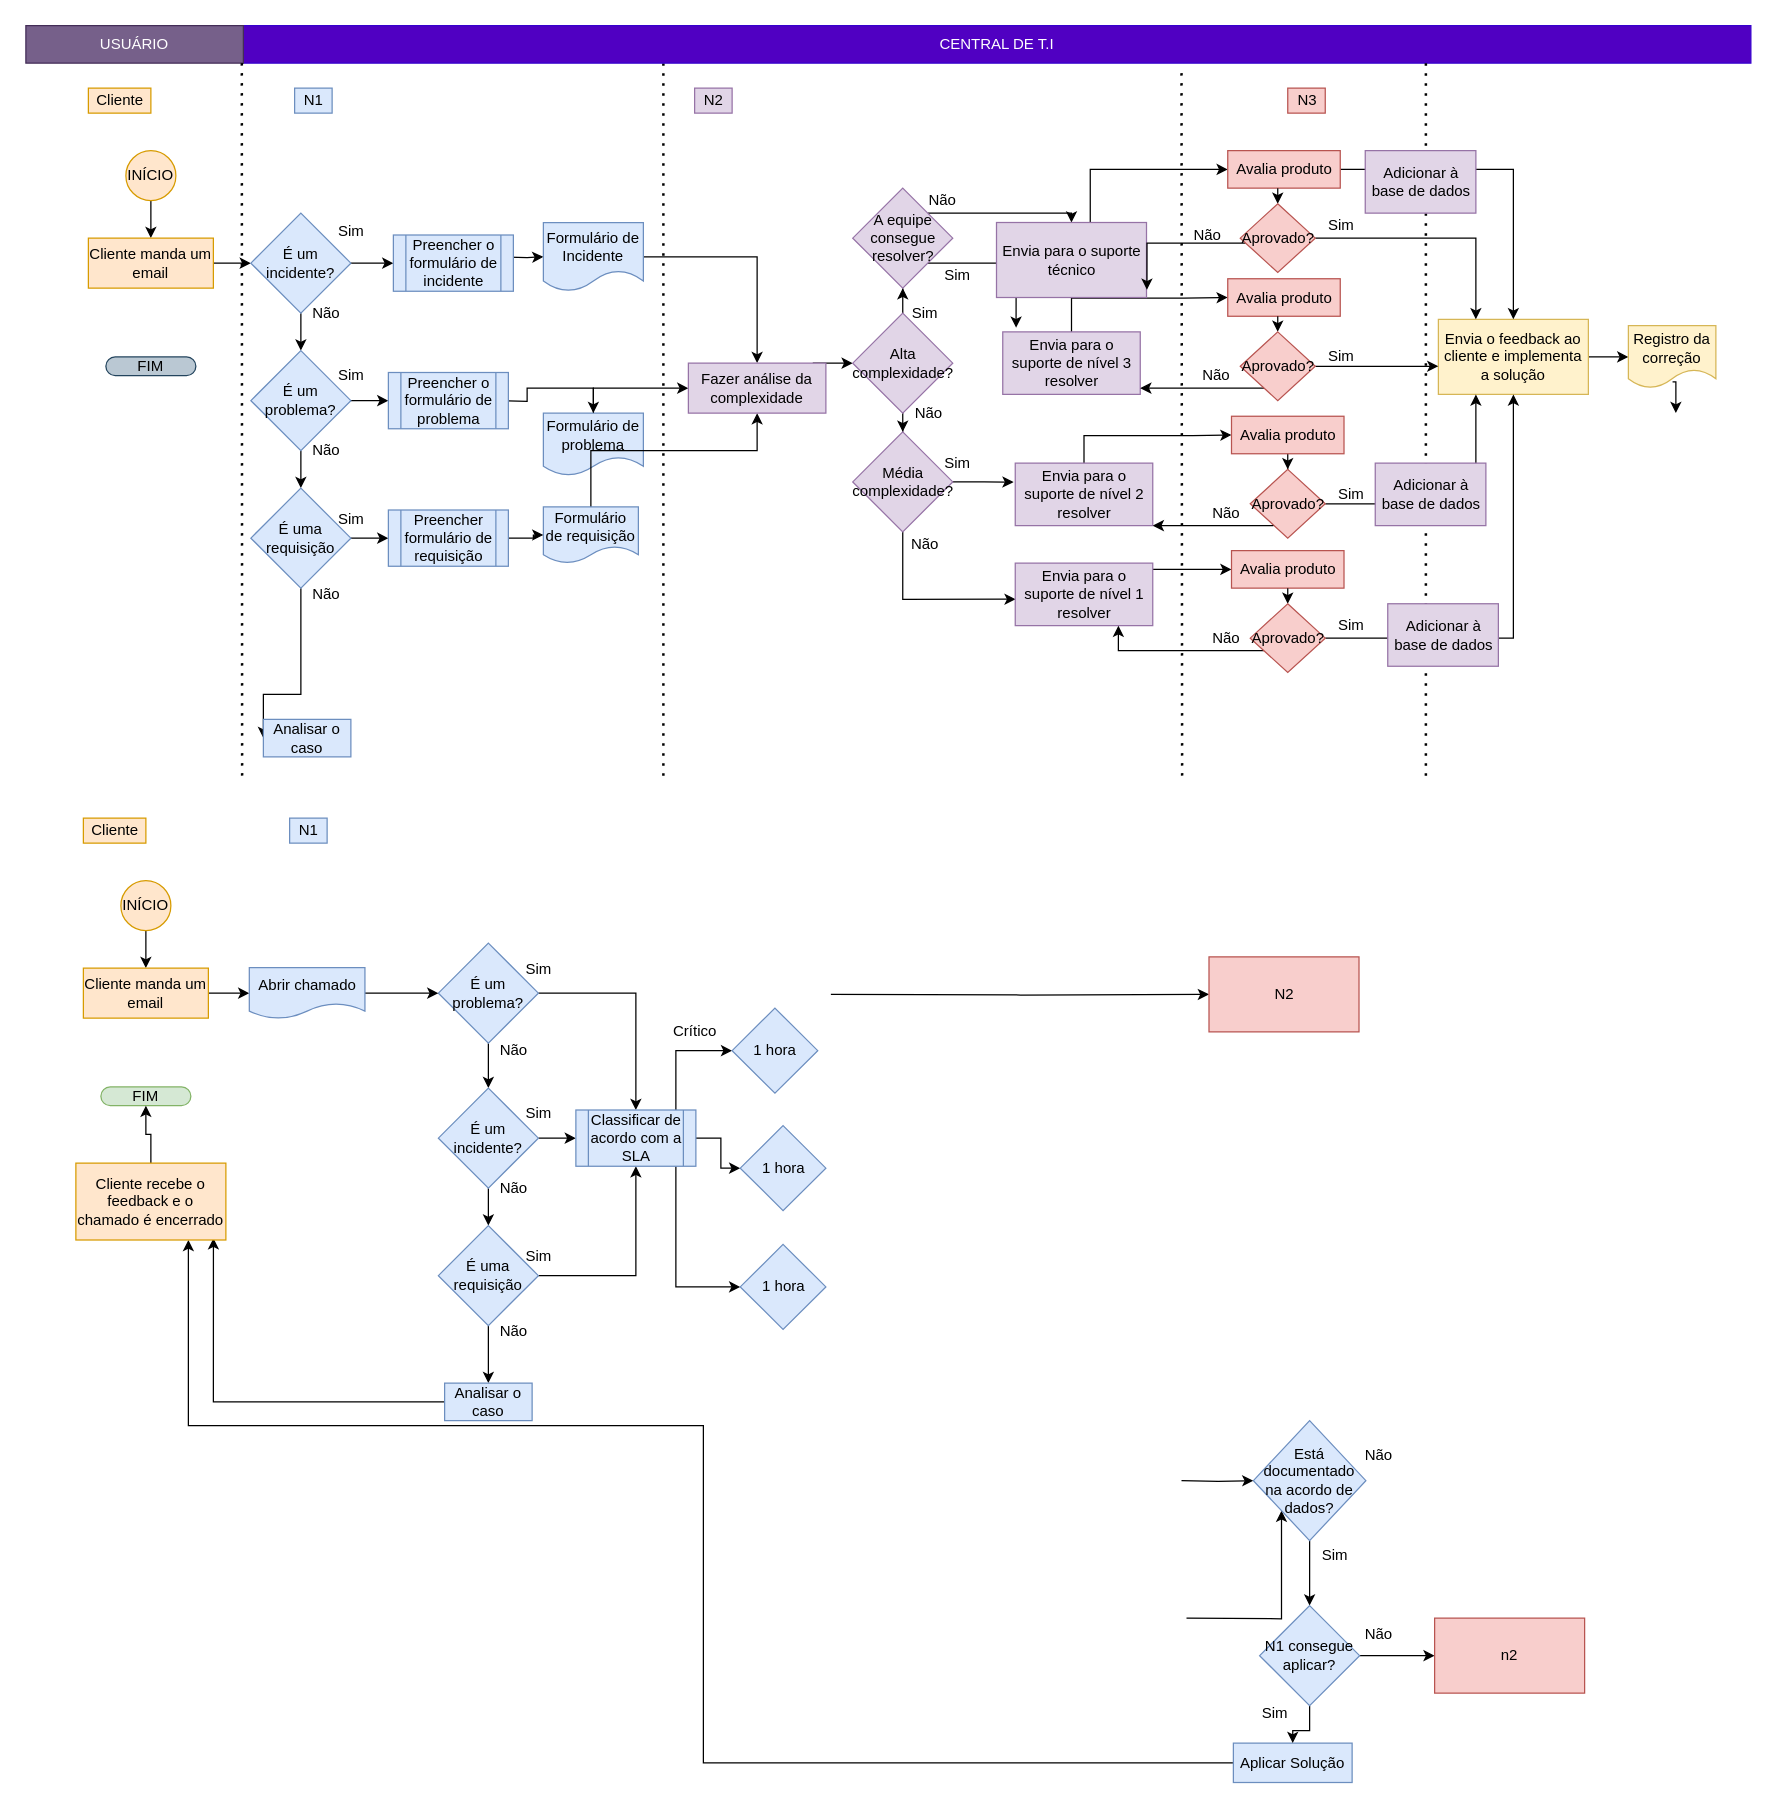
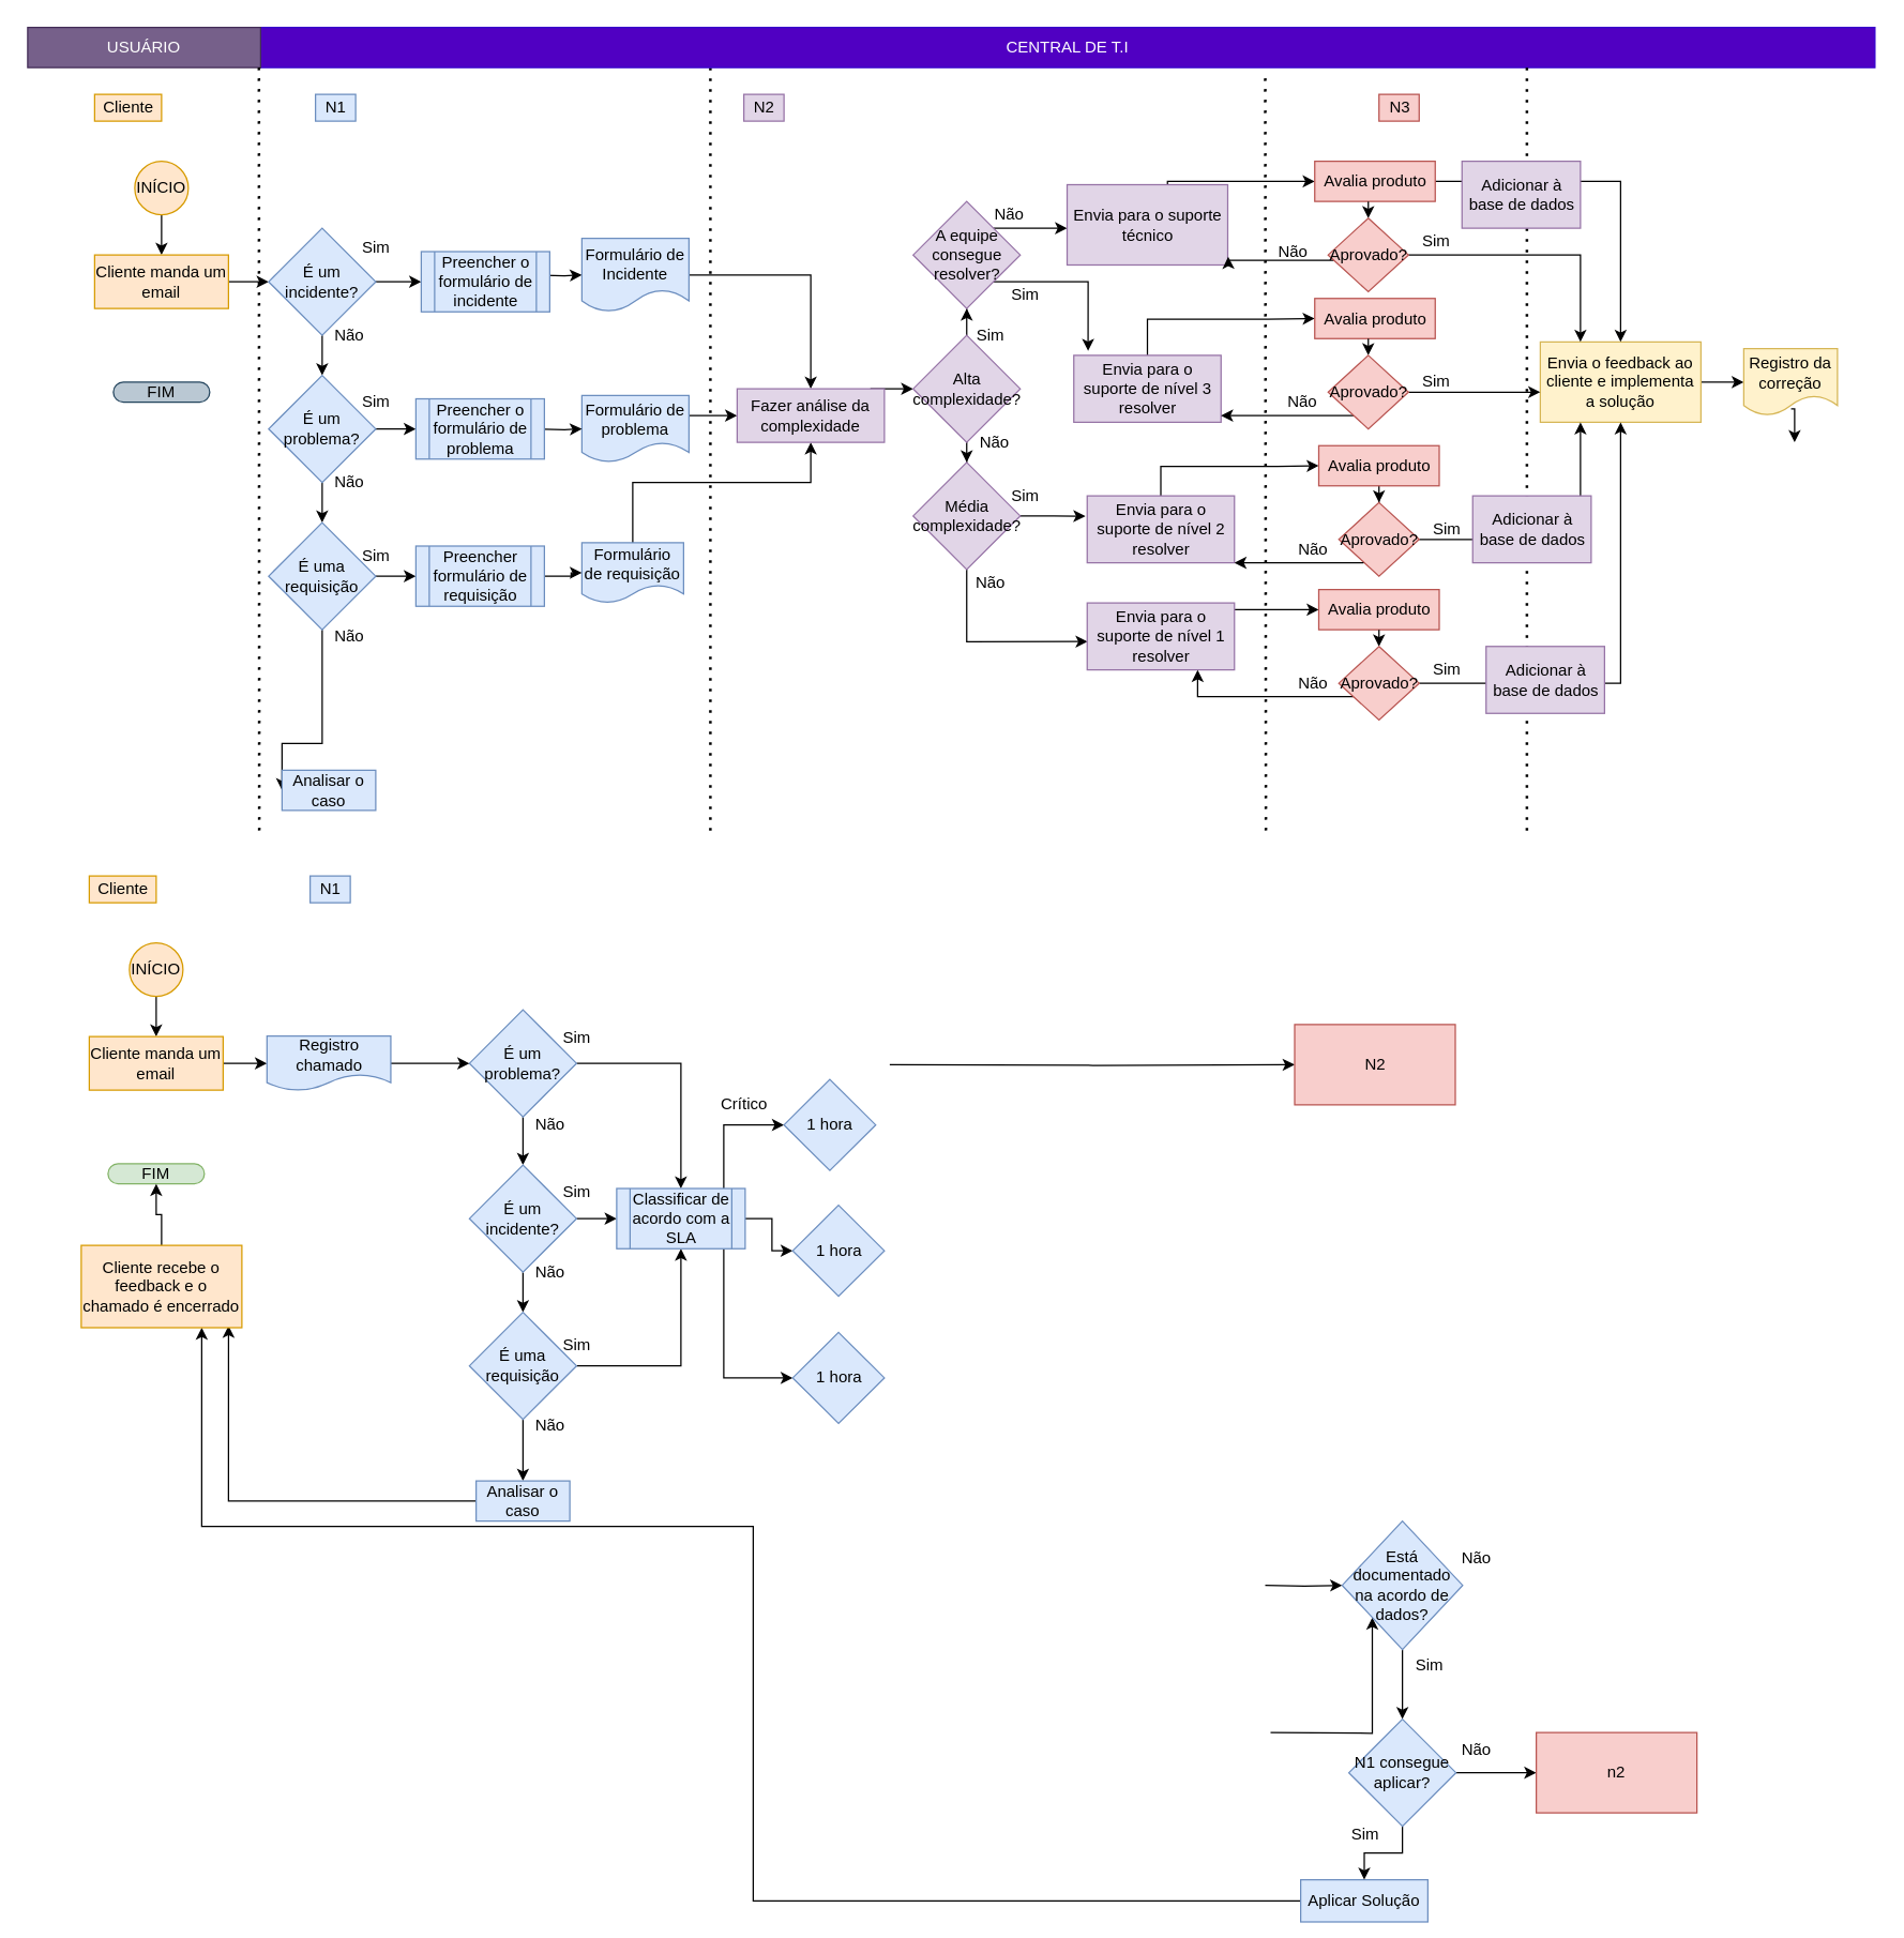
- <mxCell id="47" value="Envia para o suporte técnico" style="whiteSpace=wrap;html=1;fillColor=#e1d5e7;strokeColor=#9673a6;" parent="1" vertex="1"><mxGeometry x="796.5" y="177.5" width="120" height="60" as="geometry" /></mxCell>
+ <mxCell id="47" value="Envia para o suporte técnico" style="whiteSpace=wrap;html=1;fillColor=#e1d5e7;strokeColor=#9673a6;" parent="1" vertex="1"><mxGeometry x="796.5" y="137.5" width="120" height="60" as="geometry" /></mxCell>
- <mxCell id="26" value="Formulário de problema" style="shape=document;whiteSpace=wrap;html=1;boundedLbl=1;fillColor=#dae8fc;strokeColor=#6c8ebf;" parent="1" vertex="1"><mxGeometry x="434" y="330" width="80" height="50" as="geometry" /></mxCell>
+ <mxCell id="26" value="Formulário de problema" style="shape=document;whiteSpace=wrap;html=1;boundedLbl=1;fillColor=#dae8fc;strokeColor=#6c8ebf;" parent="1" vertex="1"><mxGeometry x="434" y="295" width="80" height="50" as="geometry" /></mxCell>
- <mxCell id="155" value="&lt;span style=&quot;&quot;&gt;Abrir chamado&lt;/span&gt;" style="shape=document;whiteSpace=wrap;html=1;boundedLbl=1;fillColor=#dae8fc;strokeColor=#6c8ebf;" vertex="1" parent="1"><mxGeometry x="198.75" y="773.5" width="92.5" height="41" as="geometry" /></mxCell>
+ <mxCell id="155" value="&lt;span style=&quot;&quot;&gt;Registro chamado&lt;/span&gt;" style="shape=document;whiteSpace=wrap;html=1;boundedLbl=1;fillColor=#dae8fc;strokeColor=#6c8ebf;" vertex="1" parent="1"><mxGeometry x="198.75" y="773.5" width="92.5" height="41" as="geometry" /></mxCell>
- <mxCell id="141" value="Aplicar Solução" style="rounded=0;whiteSpace=wrap;html=1;fillColor=#dae8fc;strokeColor=#6c8ebf;" vertex="1" parent="1"><mxGeometry x="986" y="1394" width="95" height="31.5" as="geometry" /></mxCell>
+ <mxCell id="141" value="Aplicar Solução" style="rounded=0;whiteSpace=wrap;html=1;fillColor=#dae8fc;strokeColor=#6c8ebf;" vertex="1" parent="1"><mxGeometry x="971" y="1404" width="95" height="31.5" as="geometry" /></mxCell>
